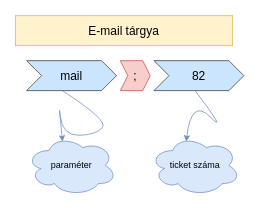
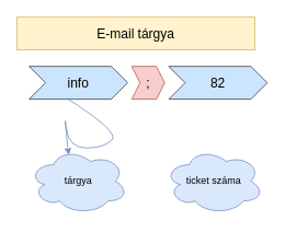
- <mxCell id="5" value="mail" style="shape=step;perimeter=stepPerimeter;whiteSpace=wrap;html=1;fixedSize=1;strokeColor=#36393d;fontSize=16;fillColor=#cce5ff;fontColor=#000000;" parent="1" vertex="1"><mxGeometry x="35" y="80" width="120" height="40" as="geometry" /></mxCell>
+ <mxCell id="5" value="info" style="shape=step;perimeter=stepPerimeter;whiteSpace=wrap;html=1;fixedSize=1;strokeColor=#36393d;fontSize=16;fillColor=#cce5ff;fontColor=#000000;" parent="1" vertex="1"><mxGeometry x="35" y="80" width="120" height="40" as="geometry" /></mxCell>
- <mxCell id="7" value="" style="curved=1;endArrow=classic;html=1;fontFamily=Helvetica;fontSize=12;fontColor=#000000;exitX=0.463;exitY=1.021;exitDx=0;exitDy=0;exitPerimeter=0;entryX=0.4;entryY=0.1;entryDx=0;entryDy=0;entryPerimeter=0;fillColor=#dae8fc;strokeColor=#6c8ebf;" parent="1" source="3" target="6" edge="1"><mxGeometry width="50" height="50" relative="1" as="geometry"><mxPoint x="255" y="180" as="sourcePoint" /><mxPoint x="305" y="130" as="targetPoint" /><Array as="points"><mxPoint x="305" y="180" /><mxPoint x="255" y="130" /></Array></mxGeometry></mxCell>
- <mxCell id="8" value="paraméter" style="ellipse;shape=cloud;whiteSpace=wrap;html=1;fillStyle=auto;strokeColor=#6c8ebf;fontFamily=Helvetica;fontSize=12;fillColor=#dae8fc;fontColor=#000000;" parent="1" vertex="1"><mxGeometry x="35" y="180" width="120" height="80" as="geometry" /></mxCell>
+ <mxCell id="8" value="tárgya" style="ellipse;shape=cloud;whiteSpace=wrap;html=1;fillStyle=auto;strokeColor=#6c8ebf;fontFamily=Helvetica;fontSize=12;fillColor=#dae8fc;fontColor=#000000;" parent="1" vertex="1"><mxGeometry x="35" y="180" width="120" height="80" as="geometry" /></mxCell>
